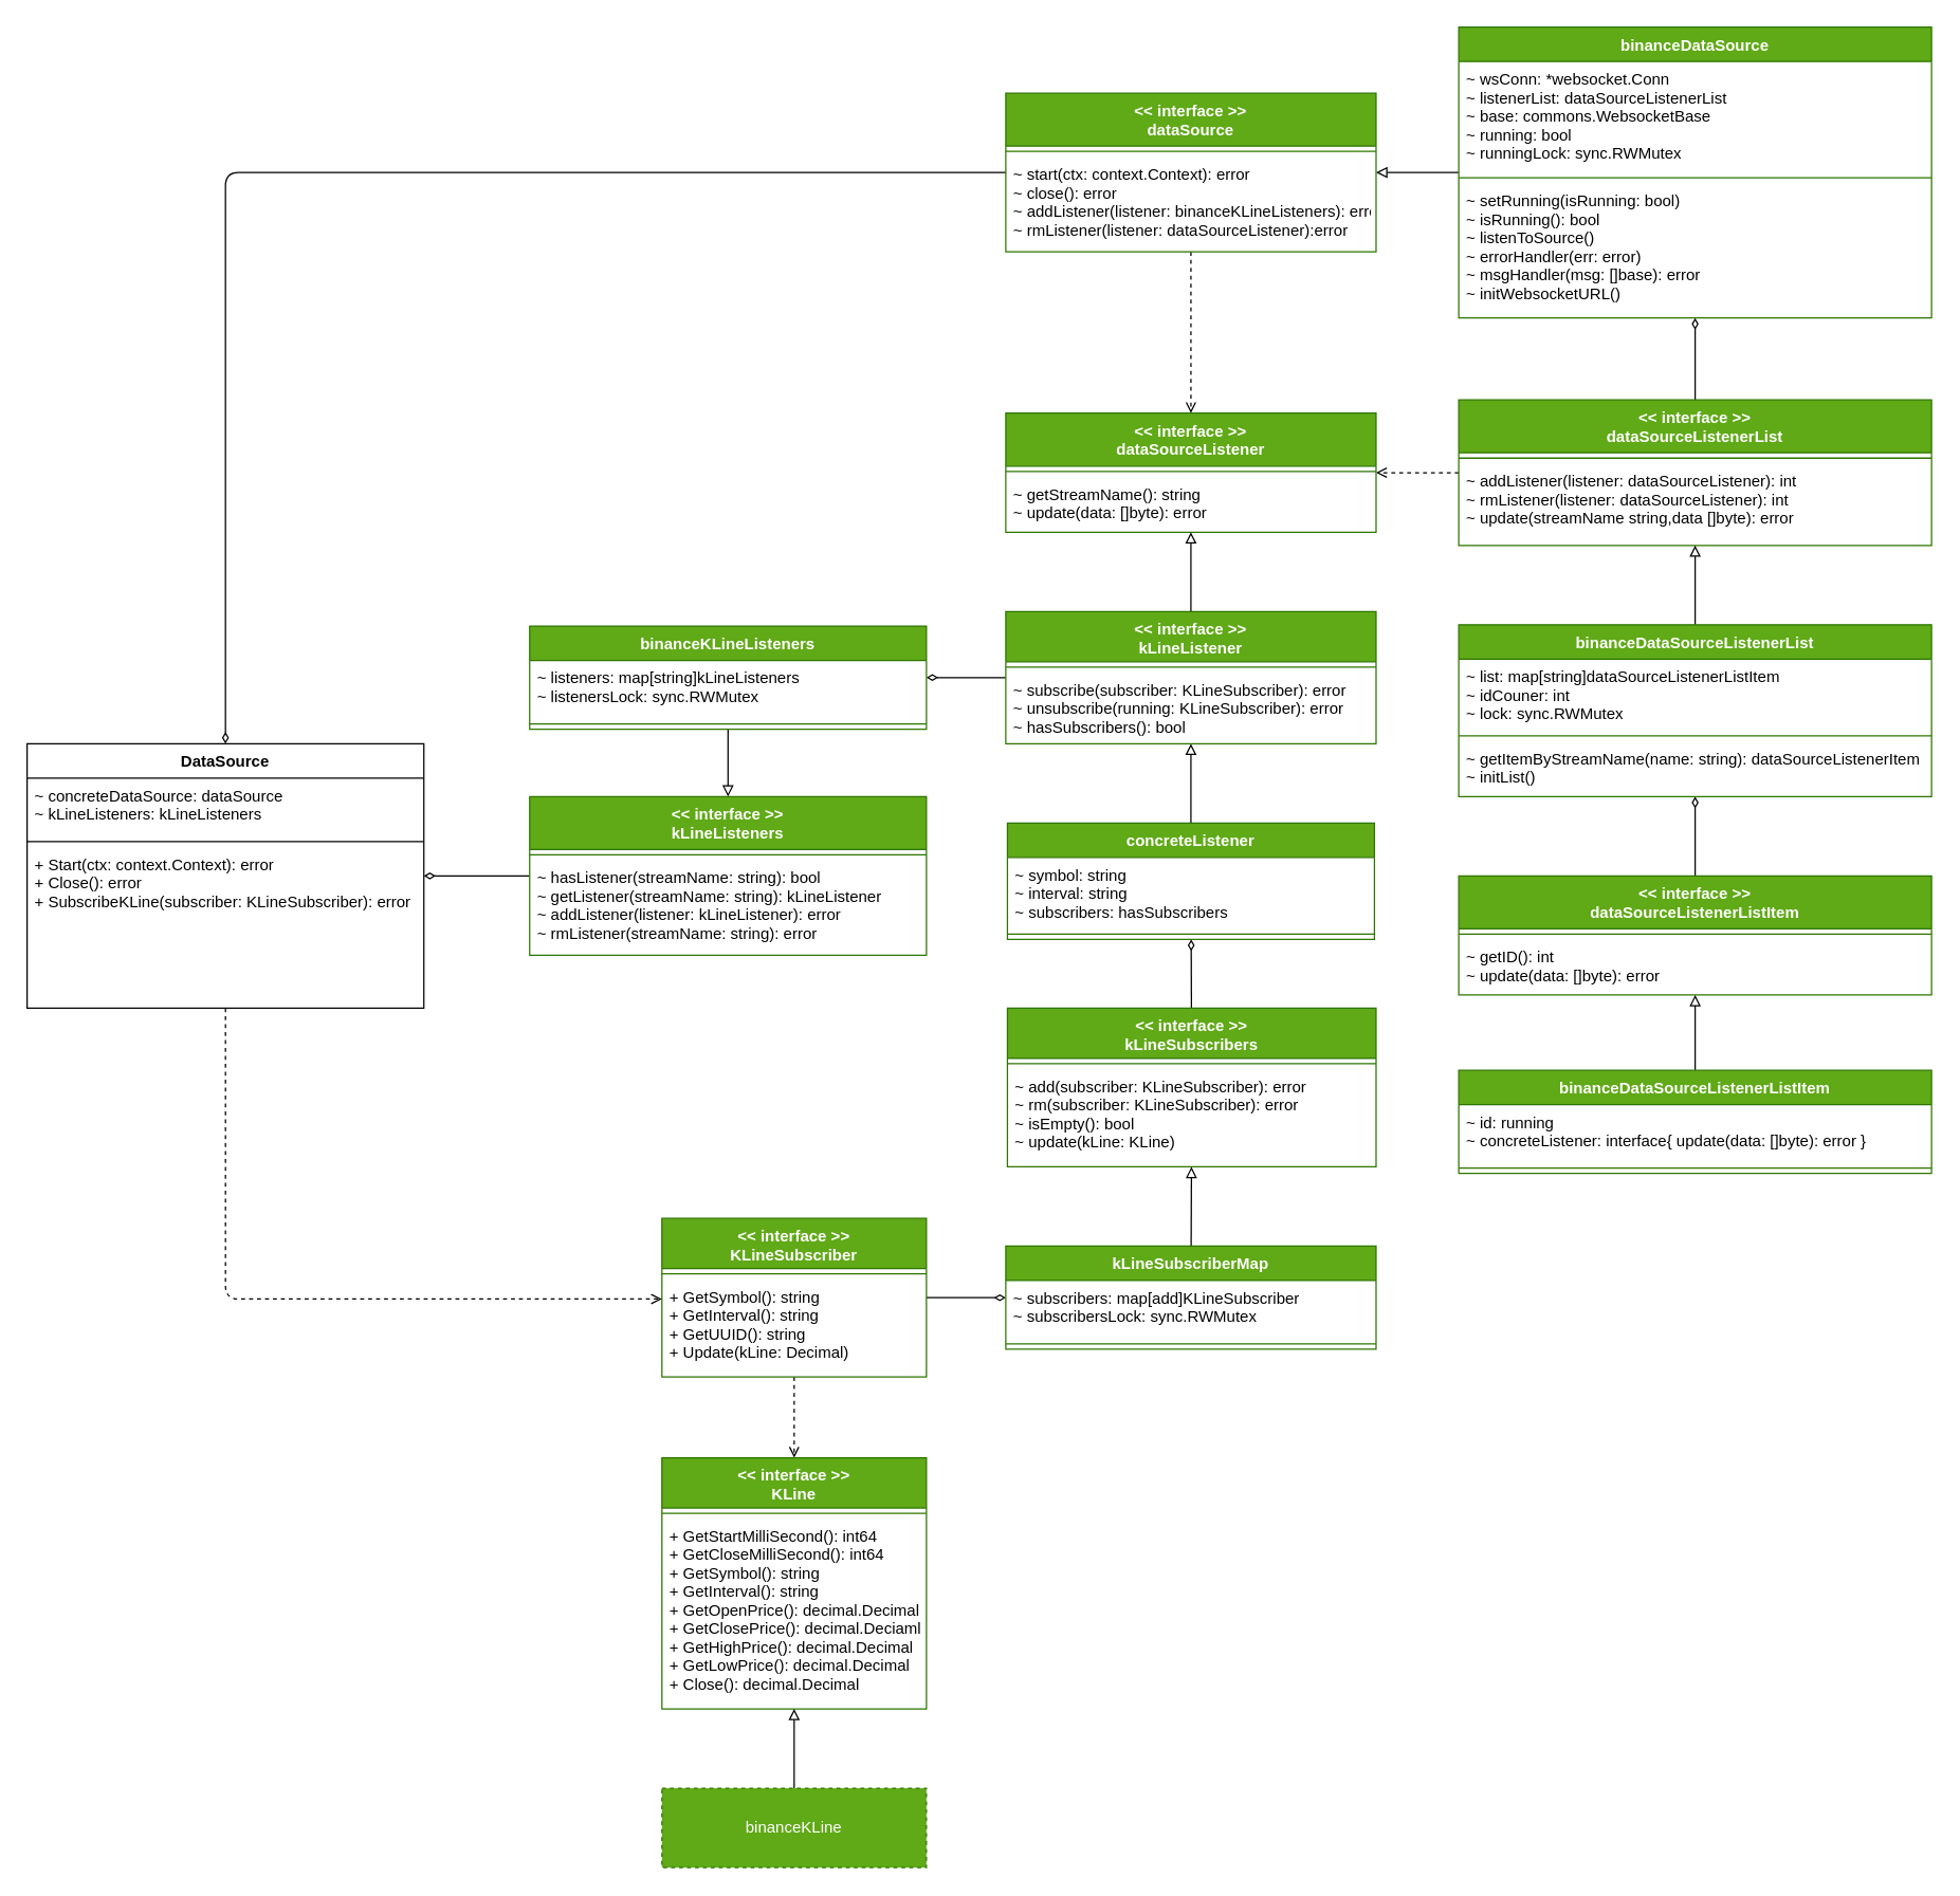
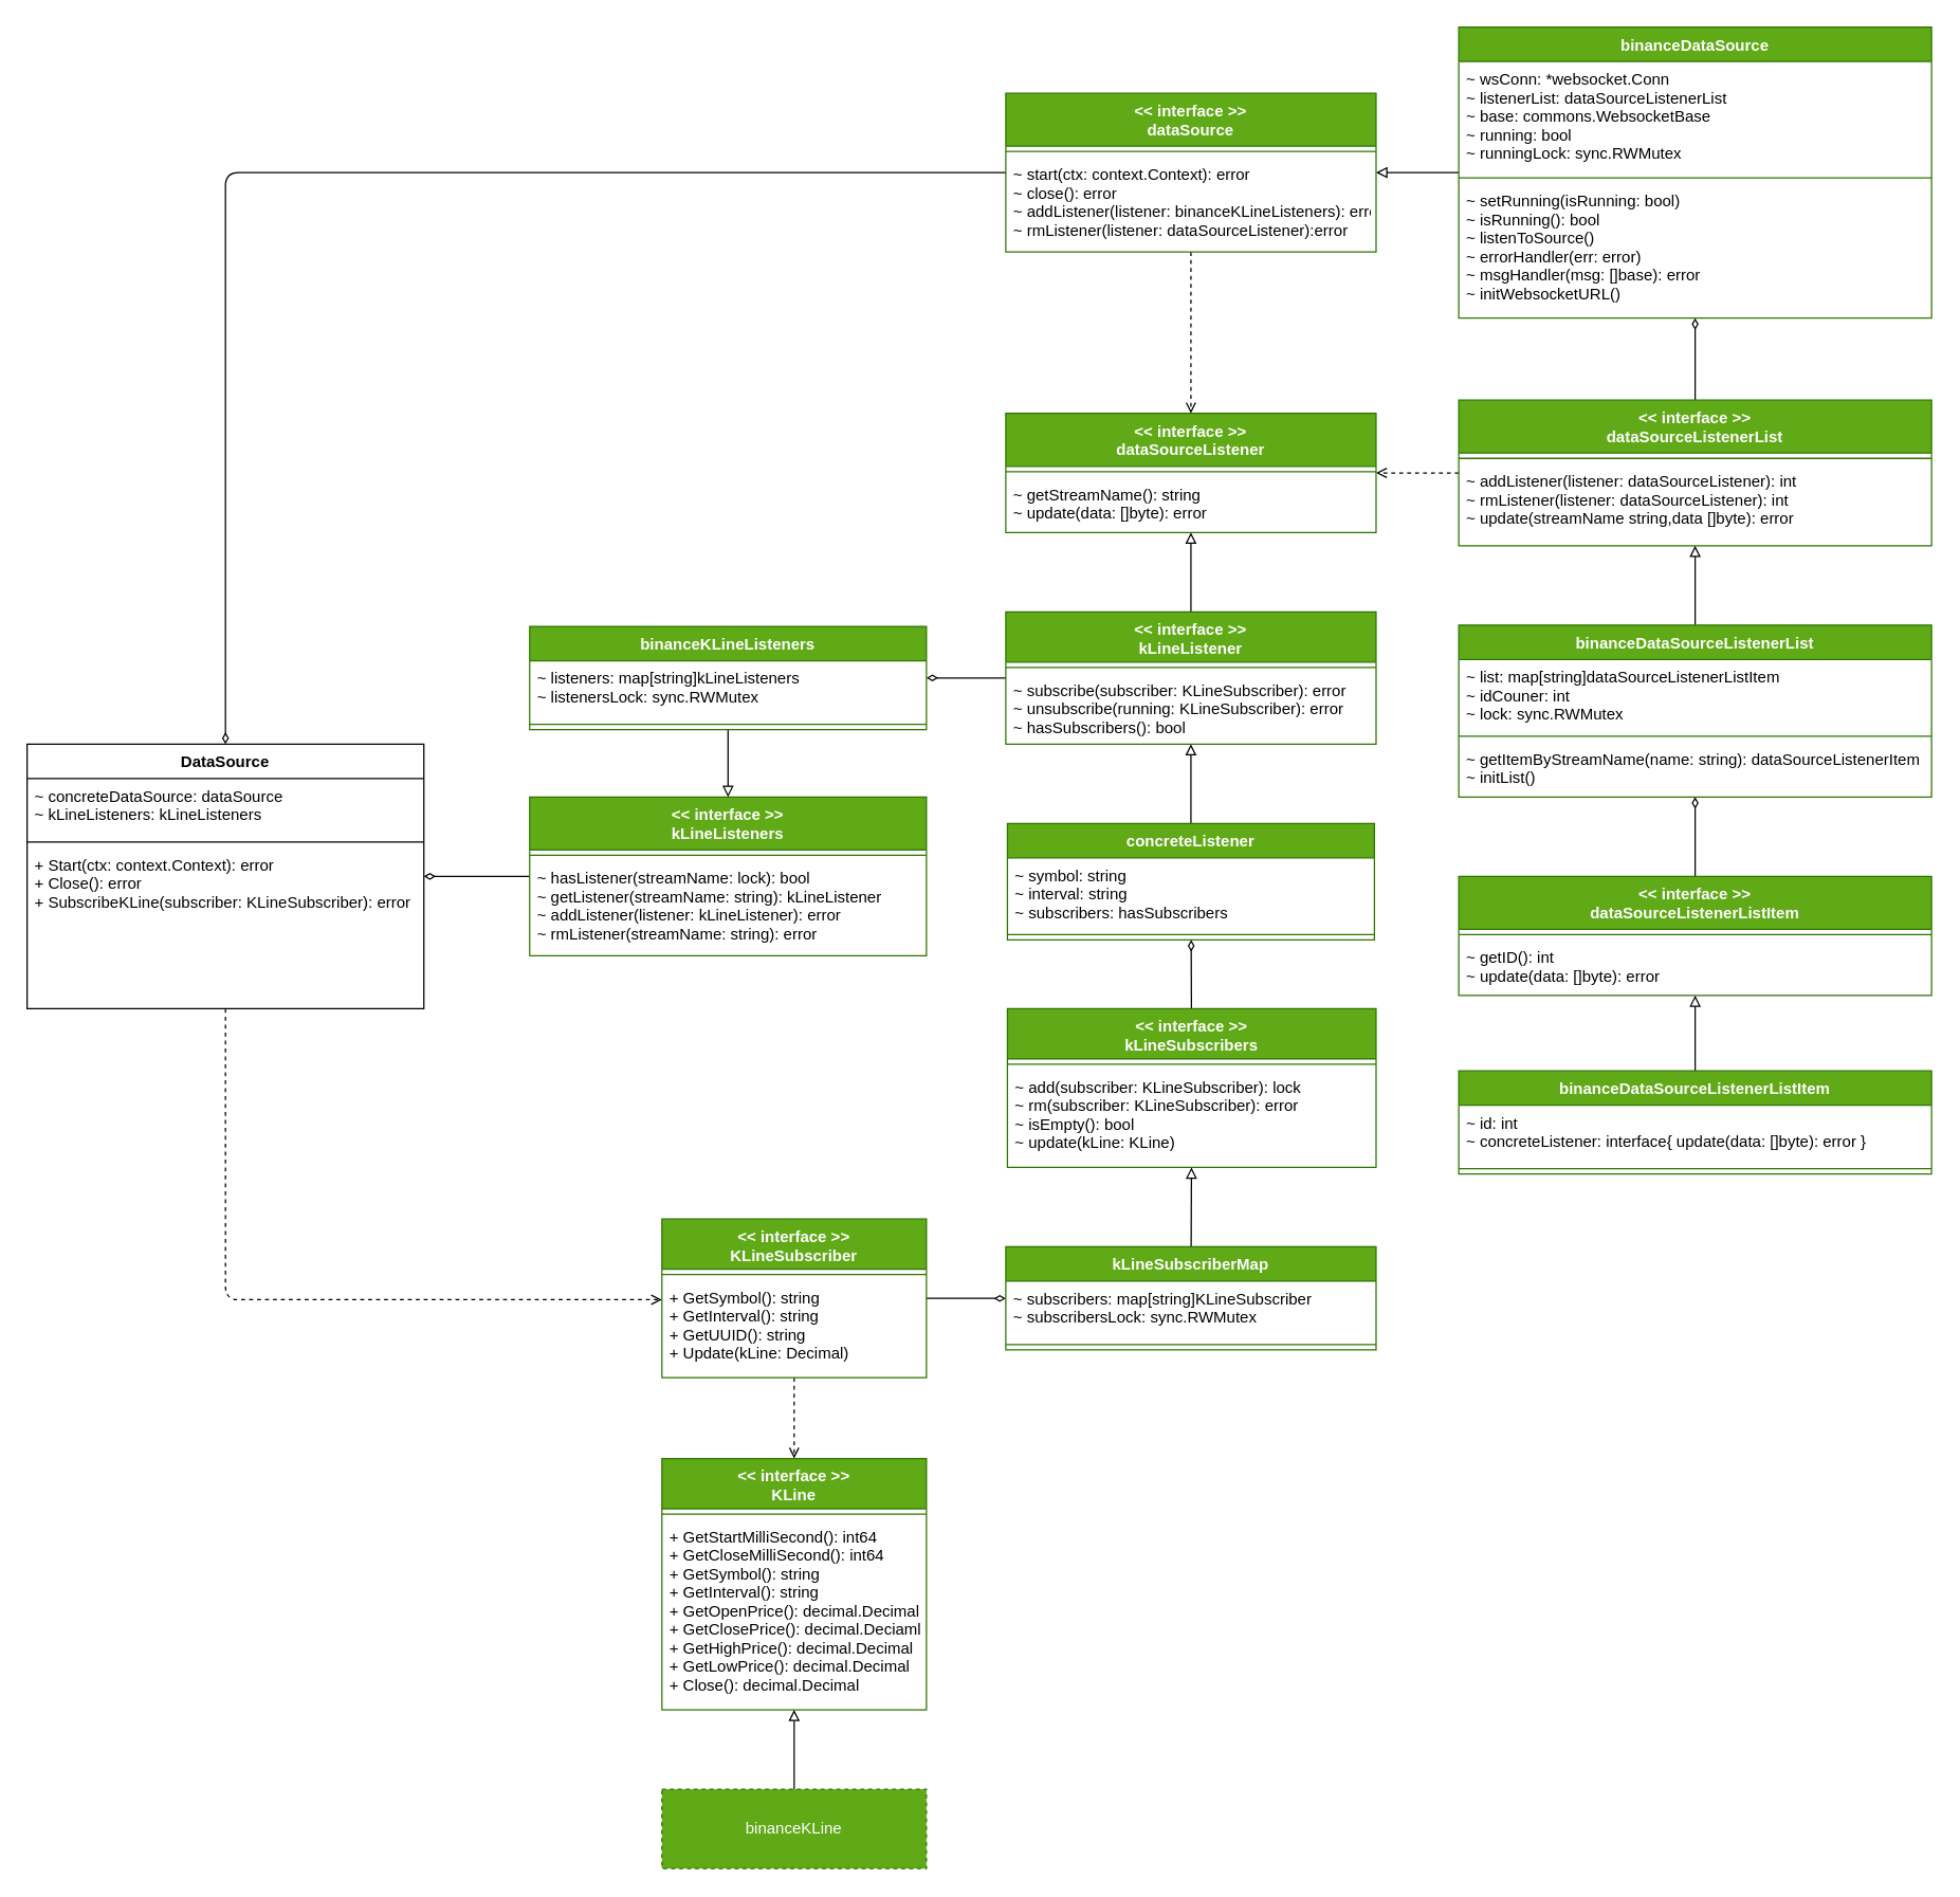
- <mxCell id="66" value="~ hasListener(streamName: string): bool&#10;~ getListener(streamName: string): kLineListener&#10;~ addListener(listener: kLineListener): error&#10;~ rmListener(streamName: string): error" style="text;strokeColor=none;fillColor=none;align=left;verticalAlign=top;spacingLeft=4;spacingRight=4;overflow=hidden;rotatable=0;points=[[0,0.5],[1,0.5]];portConstraint=eastwest;" parent="64" vertex="1"><mxGeometry y="48" width="300" height="72" as="geometry" /></mxCell>
+ <mxCell id="66" value="~ hasListener(streamName: lock): bool&#10;~ getListener(streamName: string): kLineListener&#10;~ addListener(listener: kLineListener): error&#10;~ rmListener(streamName: string): error" style="text;strokeColor=none;fillColor=none;align=left;verticalAlign=top;spacingLeft=4;spacingRight=4;overflow=hidden;rotatable=0;points=[[0,0.5],[1,0.5]];portConstraint=eastwest;" parent="64" vertex="1"><mxGeometry y="48" width="300" height="72" as="geometry" /></mxCell>
- <mxCell id="48" value="~ add(subscriber: KLineSubscriber): error&#10;~ rm(subscriber: KLineSubscriber): error&#10;~ isEmpty(): bool&#10;~ update(kLine: KLine)" style="text;strokeColor=none;fillColor=none;align=left;verticalAlign=top;spacingLeft=4;spacingRight=4;overflow=hidden;rotatable=0;points=[[0,0.5],[1,0.5]];portConstraint=eastwest;" parent="46" vertex="1"><mxGeometry y="46" width="278.75" height="74" as="geometry" /></mxCell>
+ <mxCell id="48" value="~ add(subscriber: KLineSubscriber): lock&#10;~ rm(subscriber: KLineSubscriber): error&#10;~ isEmpty(): bool&#10;~ update(kLine: KLine)" style="text;strokeColor=none;fillColor=none;align=left;verticalAlign=top;spacingLeft=4;spacingRight=4;overflow=hidden;rotatable=0;points=[[0,0.5],[1,0.5]];portConstraint=eastwest;" parent="46" vertex="1"><mxGeometry y="46" width="278.75" height="74" as="geometry" /></mxCell>
- <mxCell id="23" value="~ id: running&#10;~ concreteListener: interface{ update(data: []byte): error }" style="text;strokeColor=none;fillColor=none;align=left;verticalAlign=top;spacingLeft=4;spacingRight=4;overflow=hidden;rotatable=0;points=[[0,0.5],[1,0.5]];portConstraint=eastwest;" parent="22" vertex="1"><mxGeometry y="26" width="357.5" height="44" as="geometry" /></mxCell>
+ <mxCell id="23" value="~ id: int&#10;~ concreteListener: interface{ update(data: []byte): error }" style="text;strokeColor=none;fillColor=none;align=left;verticalAlign=top;spacingLeft=4;spacingRight=4;overflow=hidden;rotatable=0;points=[[0,0.5],[1,0.5]];portConstraint=eastwest;" parent="22" vertex="1"><mxGeometry y="26" width="357.5" height="44" as="geometry" /></mxCell>
- <mxCell id="51" value="~ subscribers: map[add]KLineSubscriber&#10;~ subscribersLock: sync.RWMutex" style="text;strokeColor=none;fillColor=none;align=left;verticalAlign=top;spacingLeft=4;spacingRight=4;overflow=hidden;rotatable=0;points=[[0,0.5],[1,0.5]];portConstraint=eastwest;" parent="50" vertex="1"><mxGeometry y="26" width="280" height="44" as="geometry" /></mxCell>
+ <mxCell id="51" value="~ subscribers: map[string]KLineSubscriber&#10;~ subscribersLock: sync.RWMutex" style="text;strokeColor=none;fillColor=none;align=left;verticalAlign=top;spacingLeft=4;spacingRight=4;overflow=hidden;rotatable=0;points=[[0,0.5],[1,0.5]];portConstraint=eastwest;" parent="50" vertex="1"><mxGeometry y="26" width="280" height="44" as="geometry" /></mxCell>
